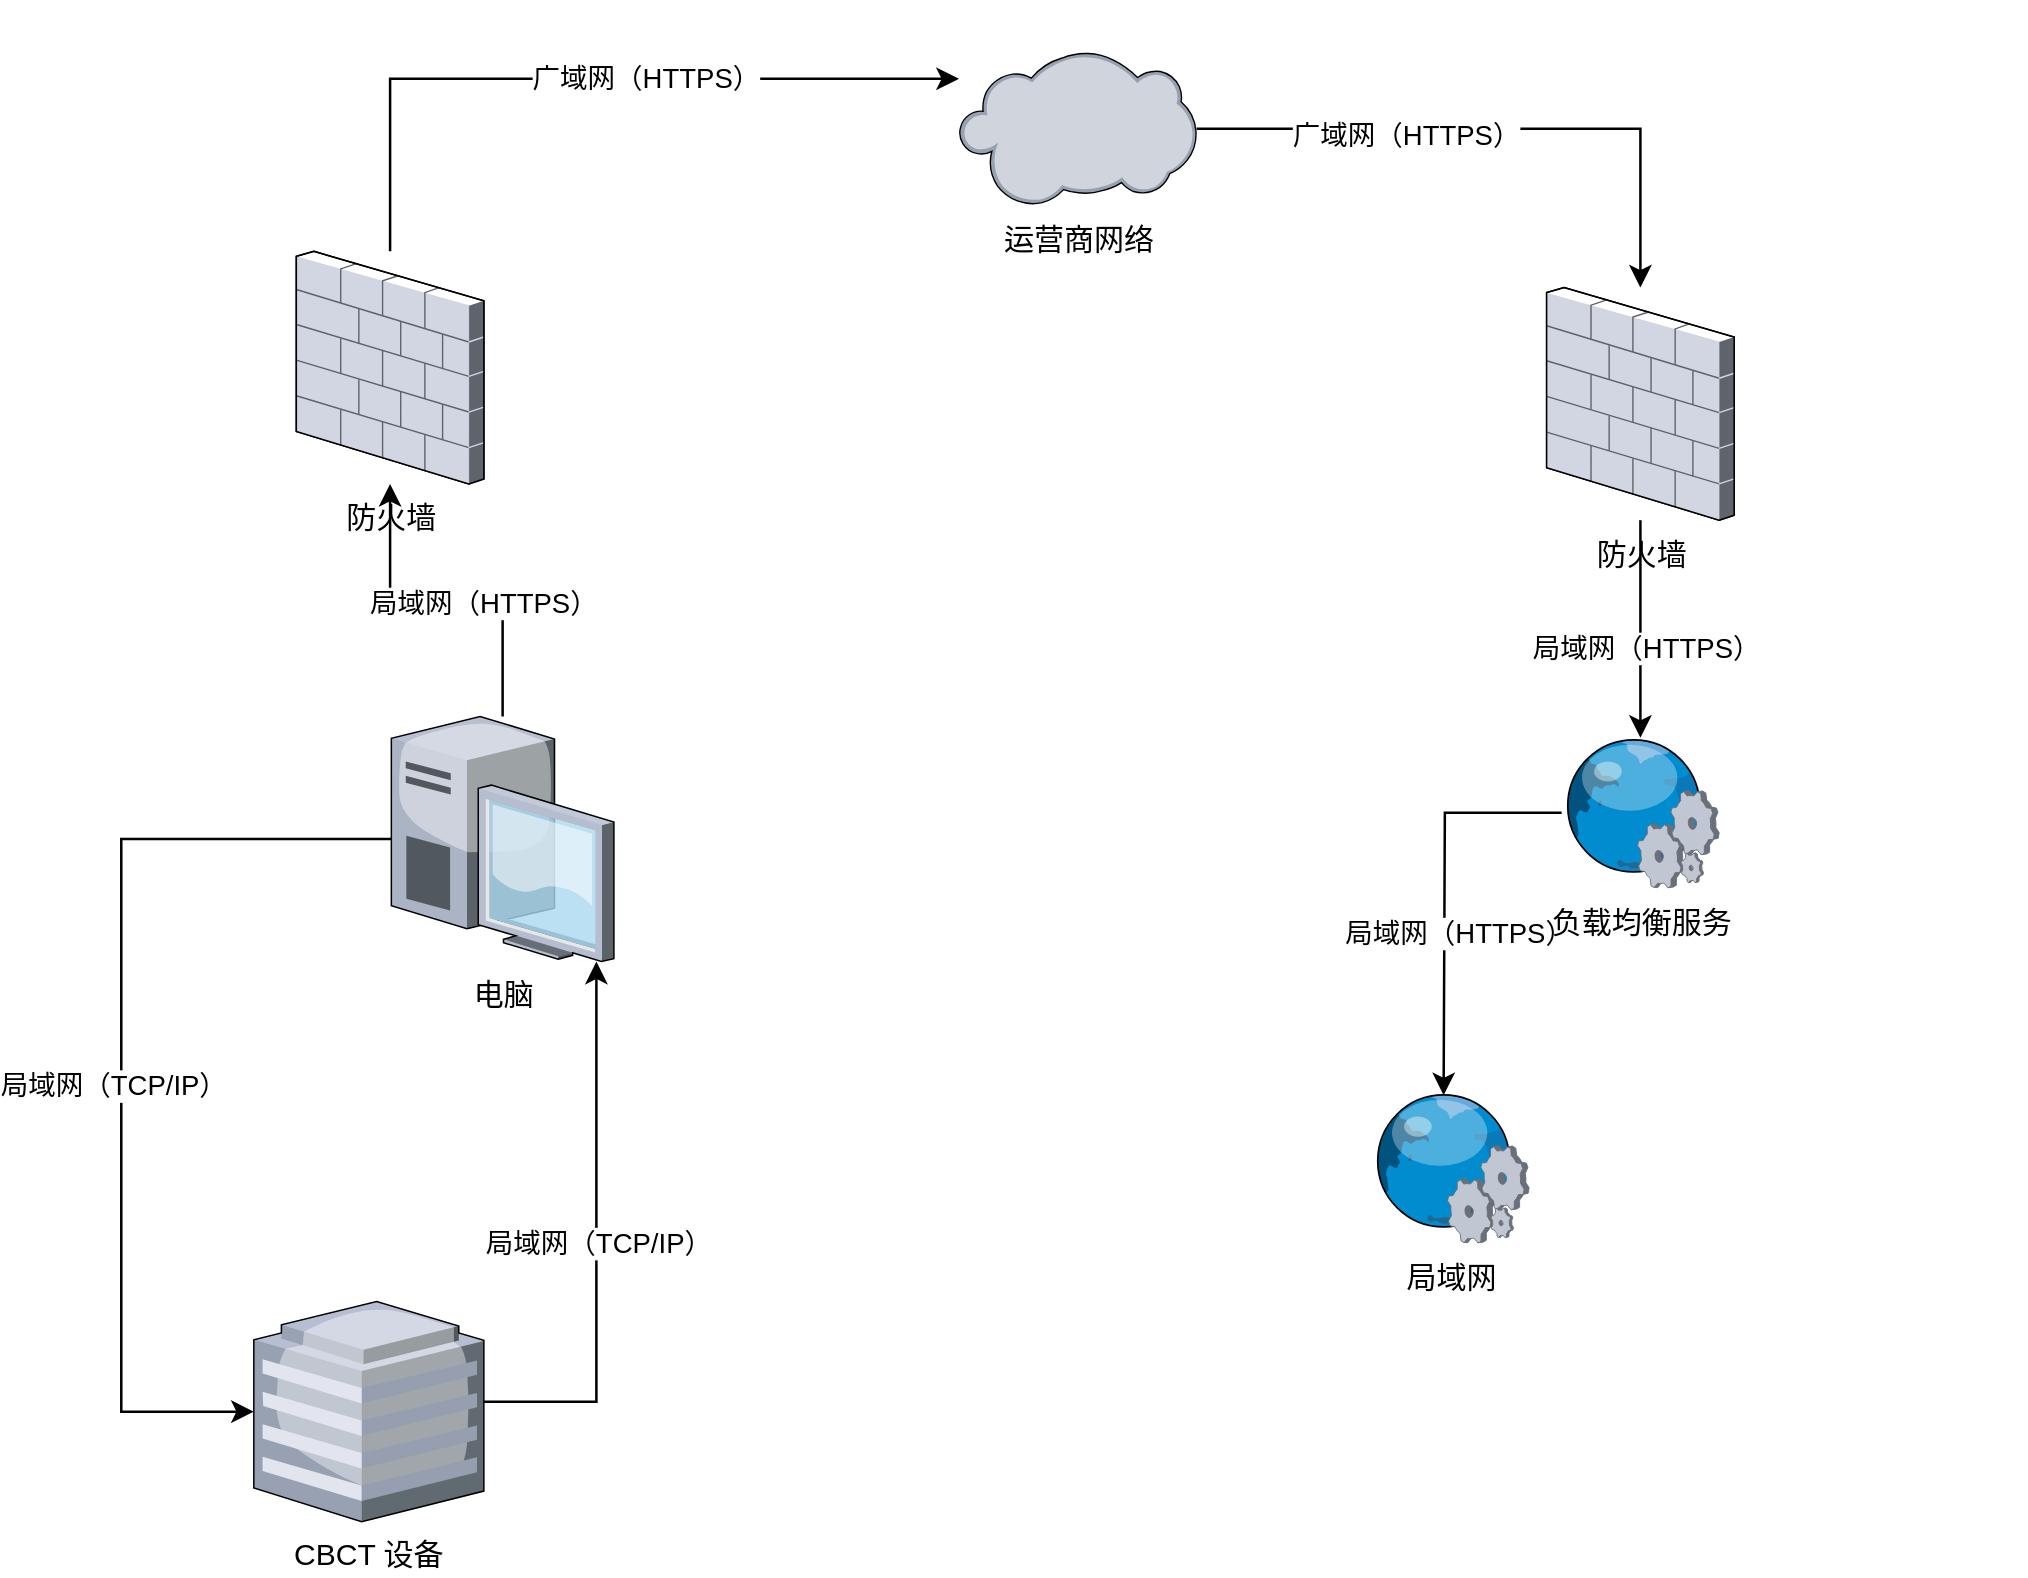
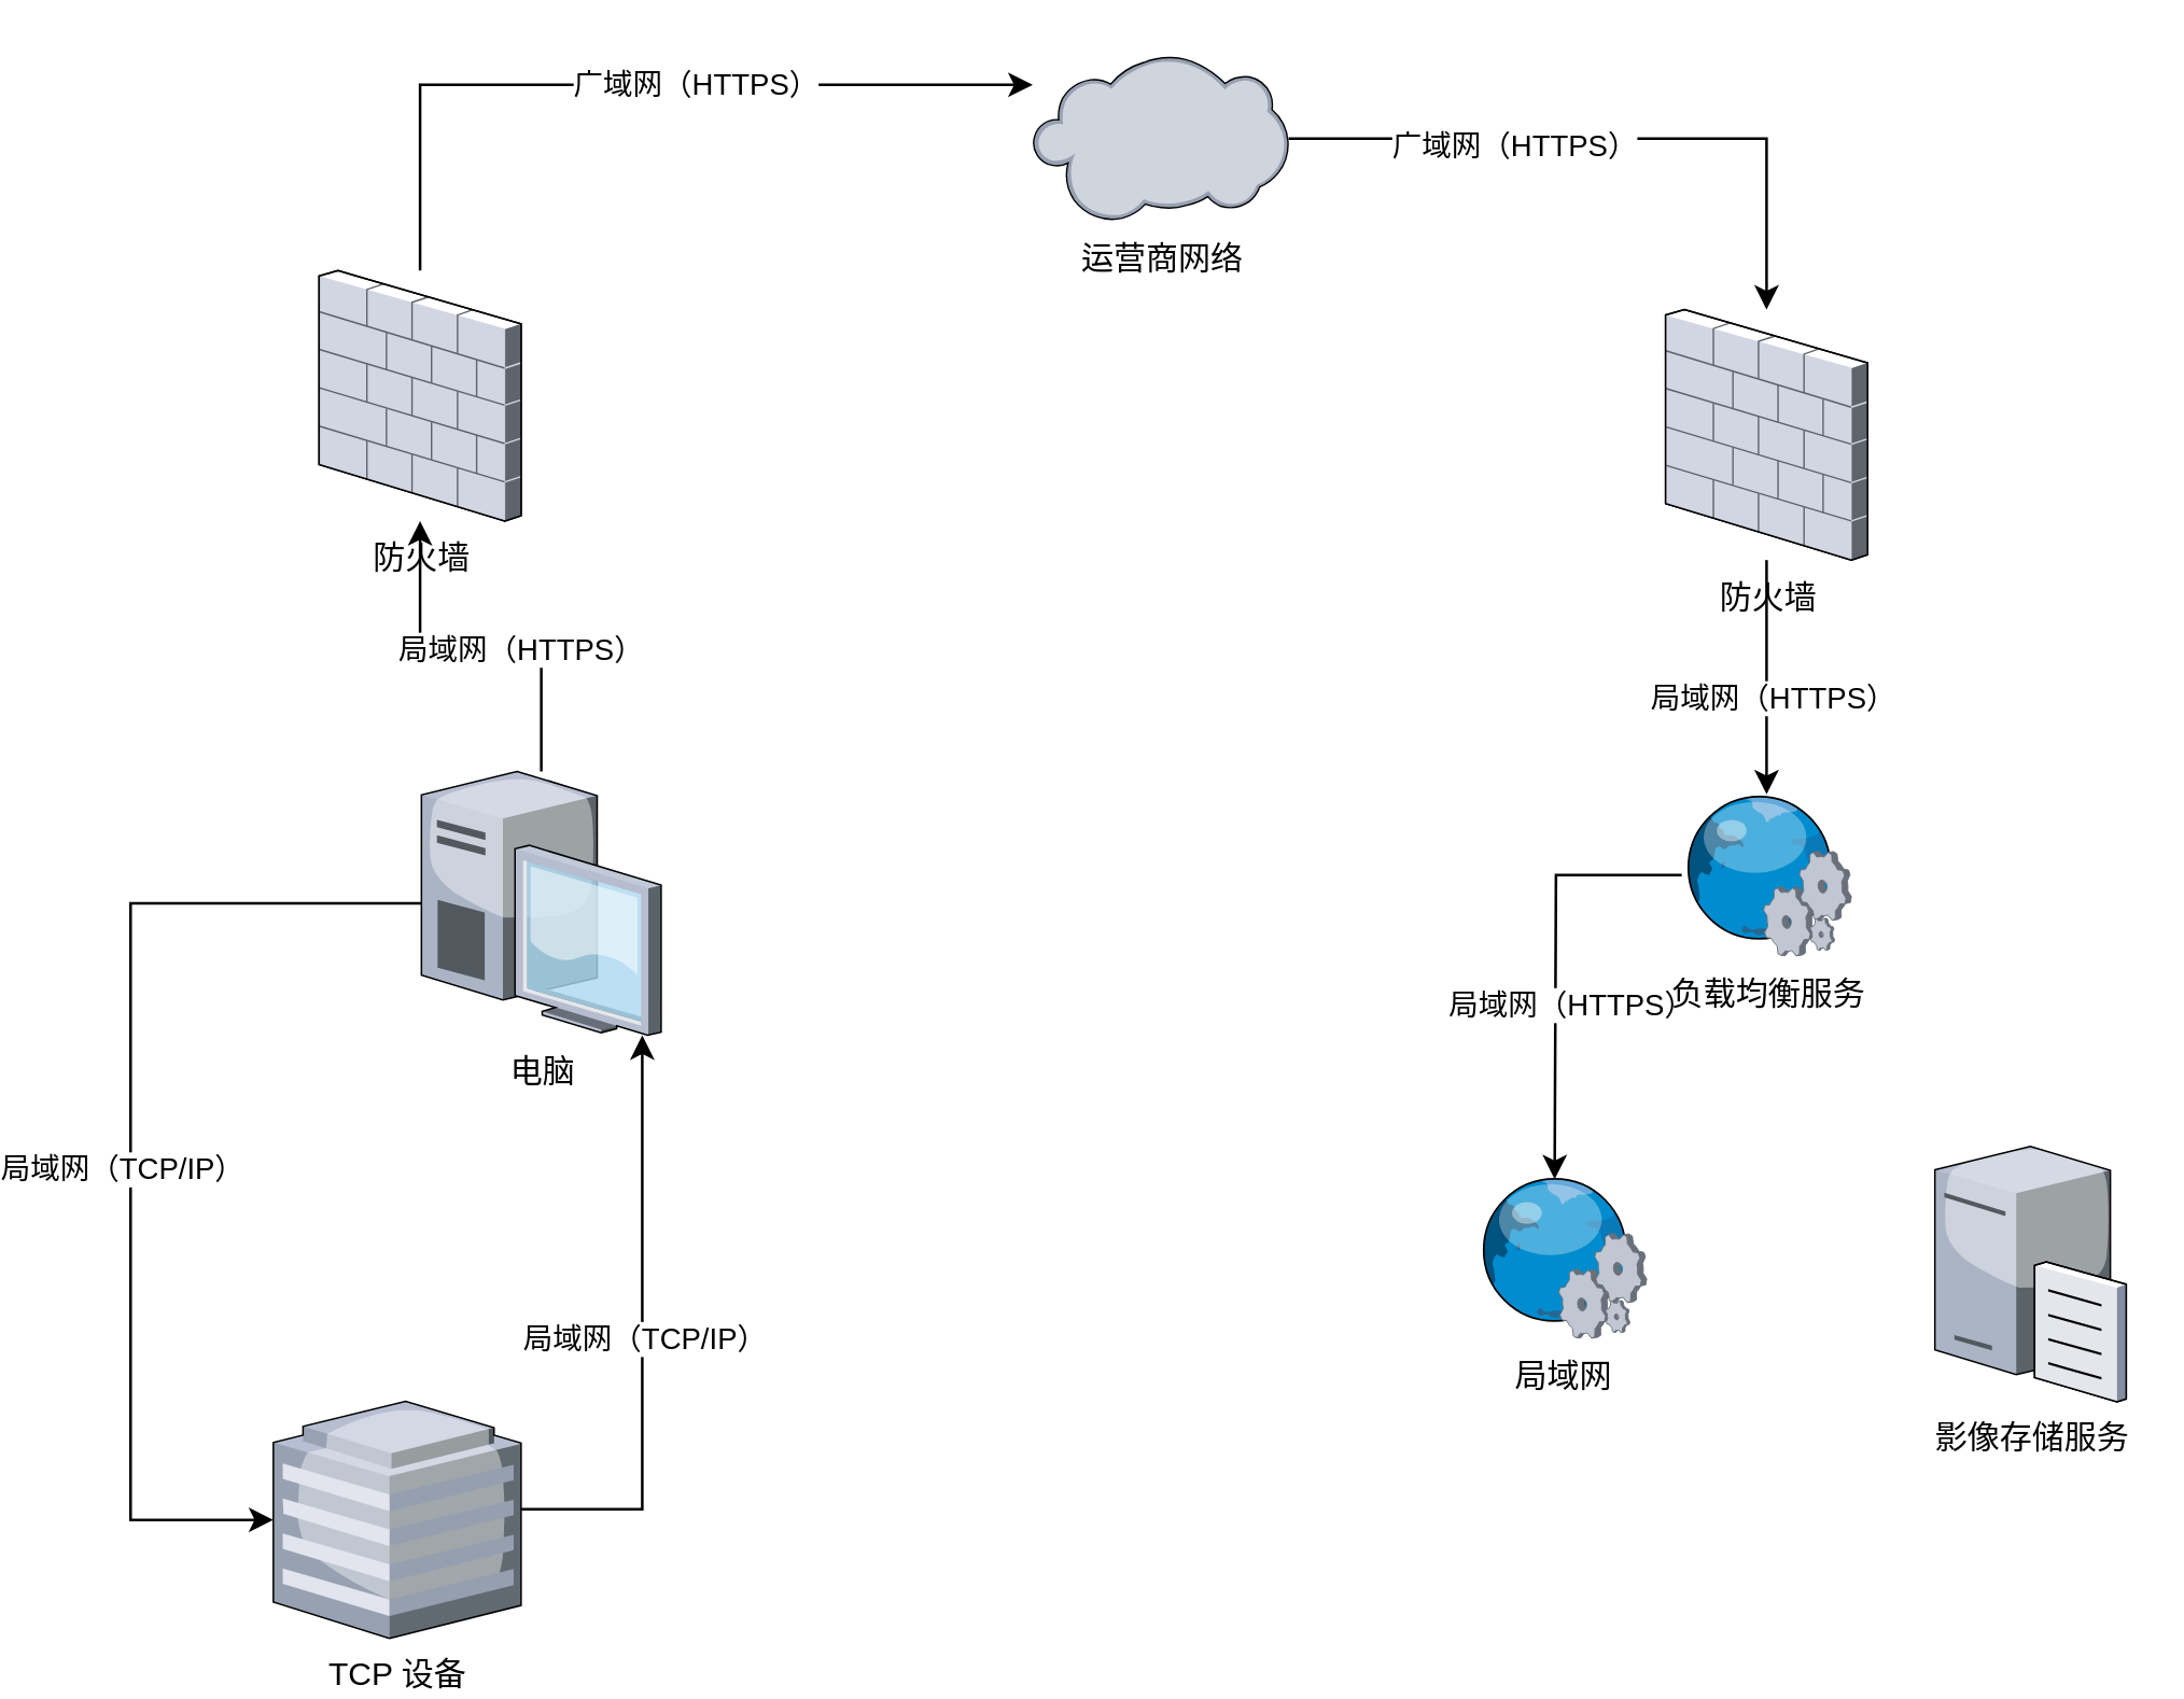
+ <mxCell id="13" value="影像存储服务" style="verticalLabelPosition=bottom;sketch=0;aspect=fixed;html=1;verticalAlign=top;strokeColor=none;align=center;outlineConnect=0;shape=mxgraph.citrix.file_server;" vertex="1" parent="1"><mxGeometry x="690" y="423" width="71" height="97" as="geometry" /></mxCell>
- <mxCell id="19" value="CBCT 设备" style="verticalLabelPosition=bottom;sketch=0;aspect=fixed;html=1;verticalAlign=top;strokeColor=none;align=center;outlineConnect=0;shape=mxgraph.citrix.hq_enterprise;" vertex="1" parent="1"><mxGeometry x="73" y="520" width="92" height="88" as="geometry" /></mxCell>
+ <mxCell id="19" value="TCP 设备" style="verticalLabelPosition=bottom;sketch=0;aspect=fixed;html=1;verticalAlign=top;strokeColor=none;align=center;outlineConnect=0;shape=mxgraph.citrix.hq_enterprise;" vertex="1" parent="1"><mxGeometry x="73" y="520" width="92" height="88" as="geometry" /></mxCell>
